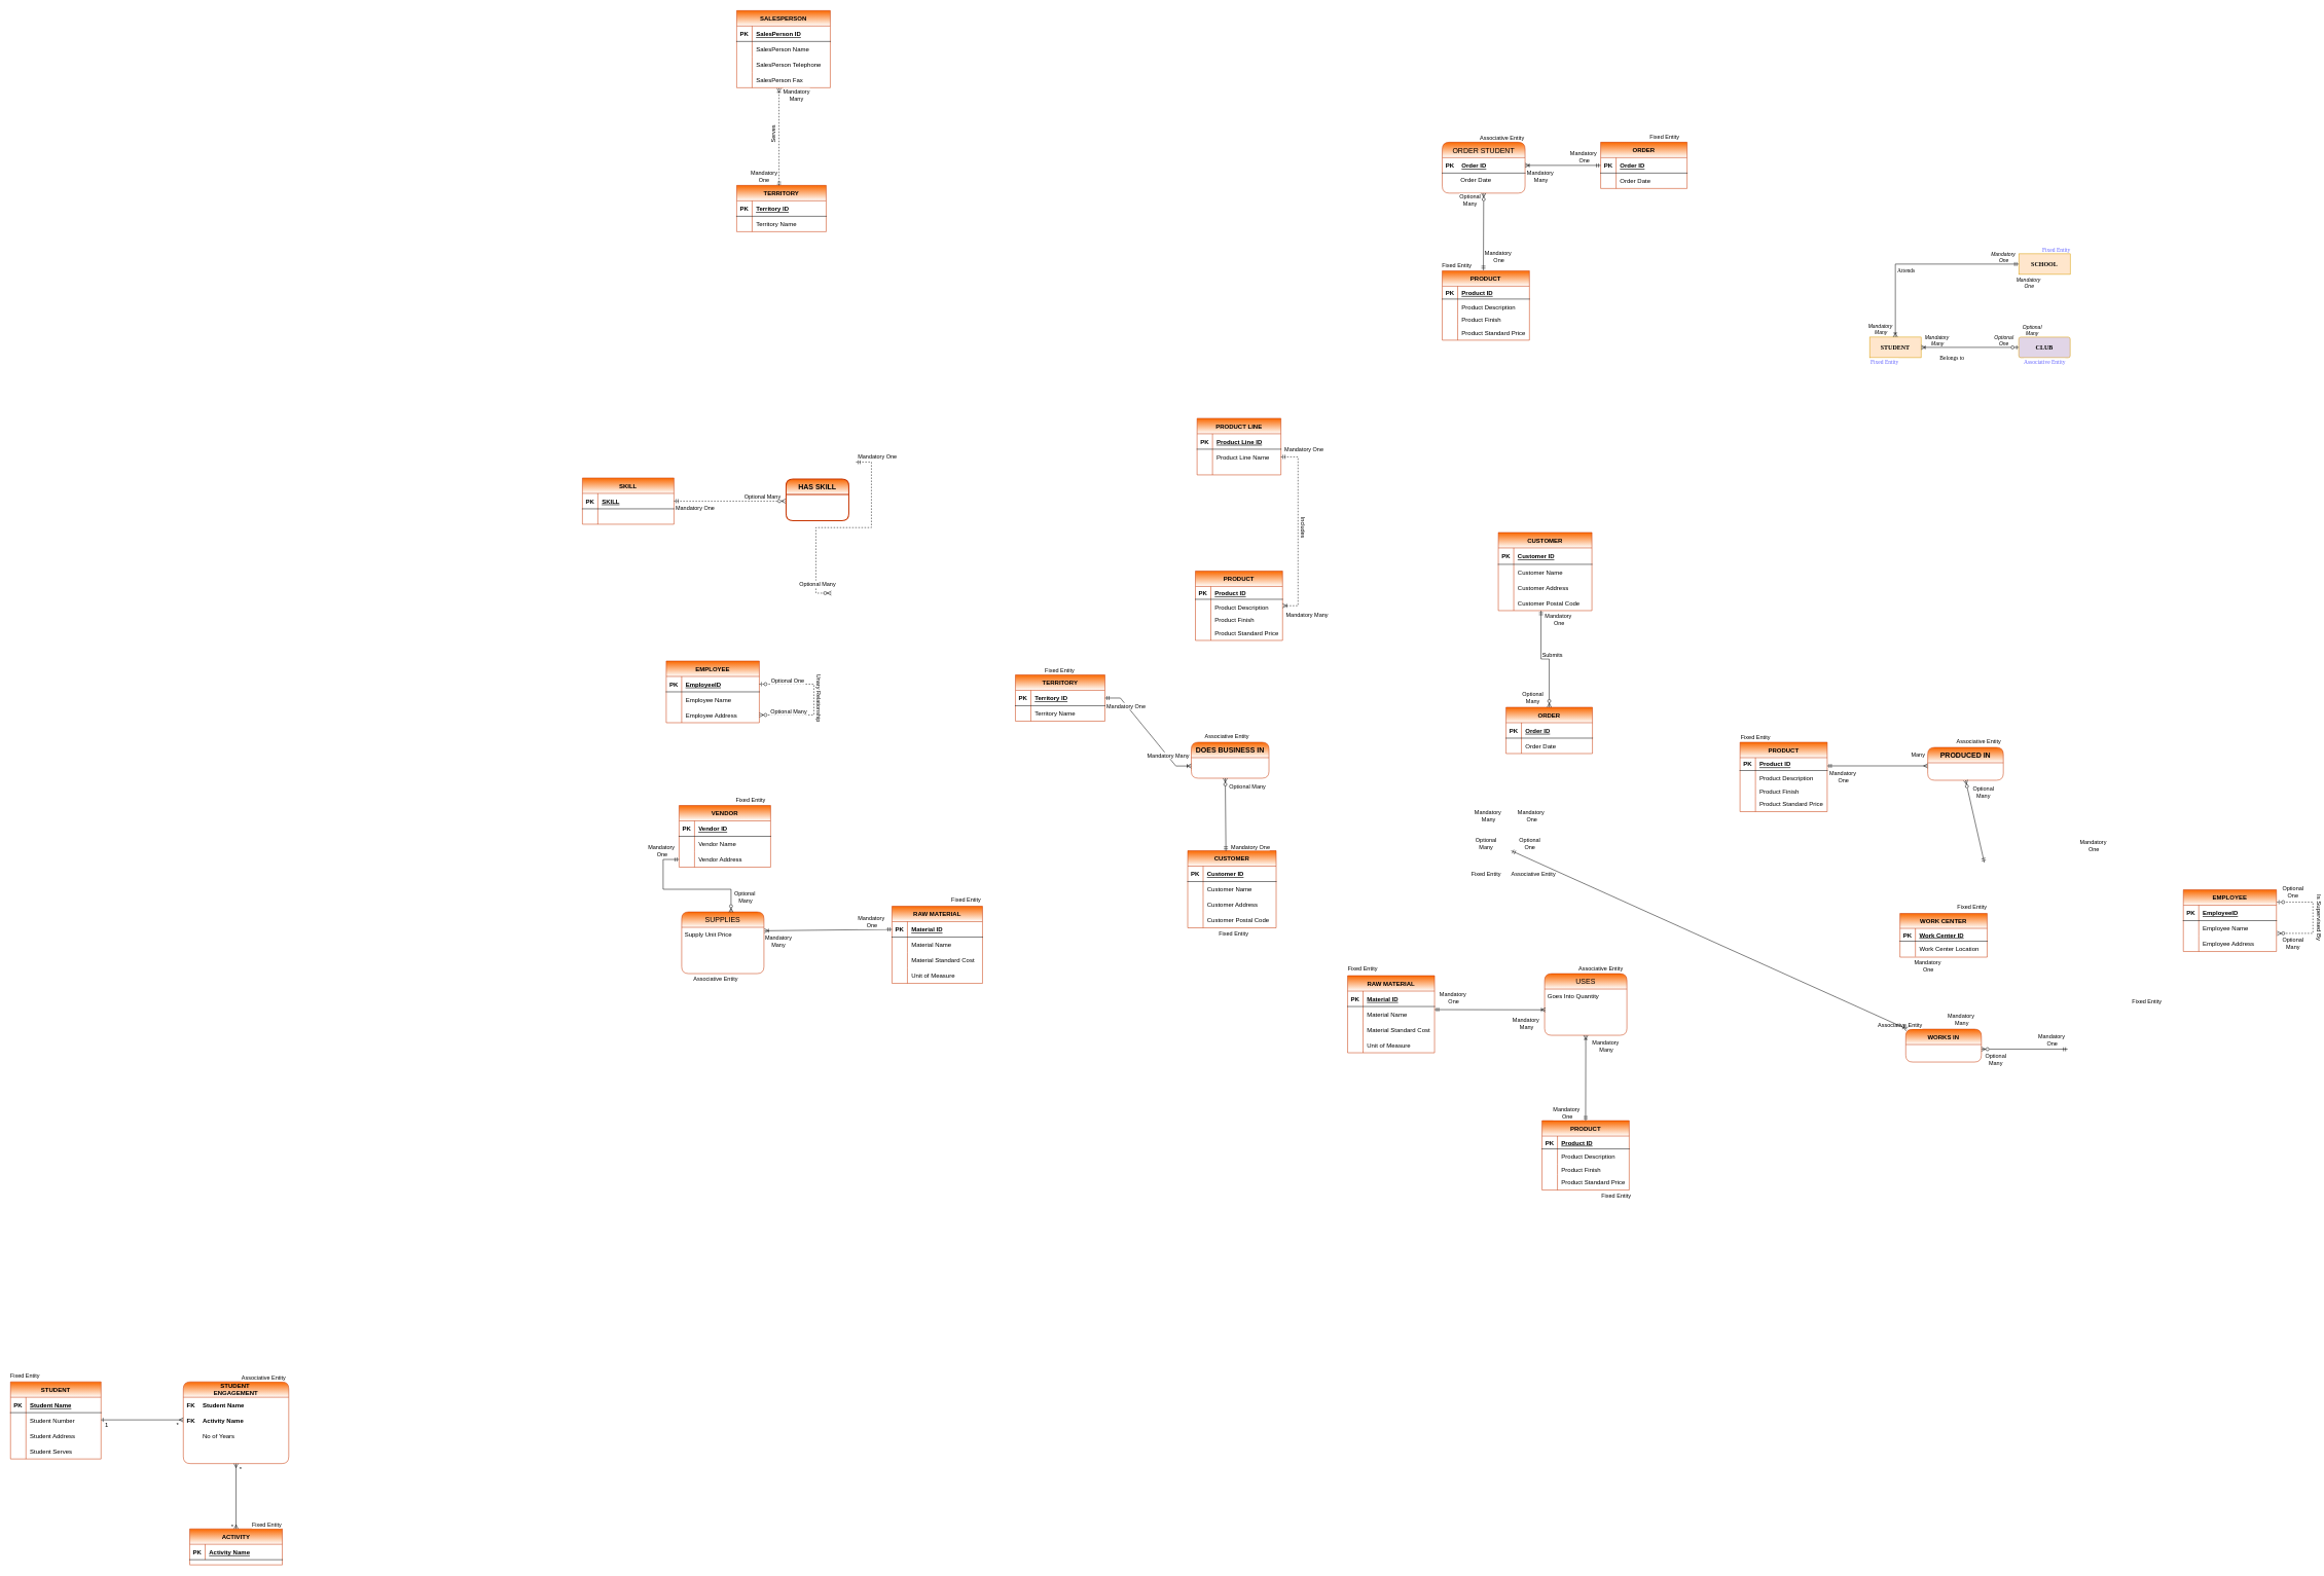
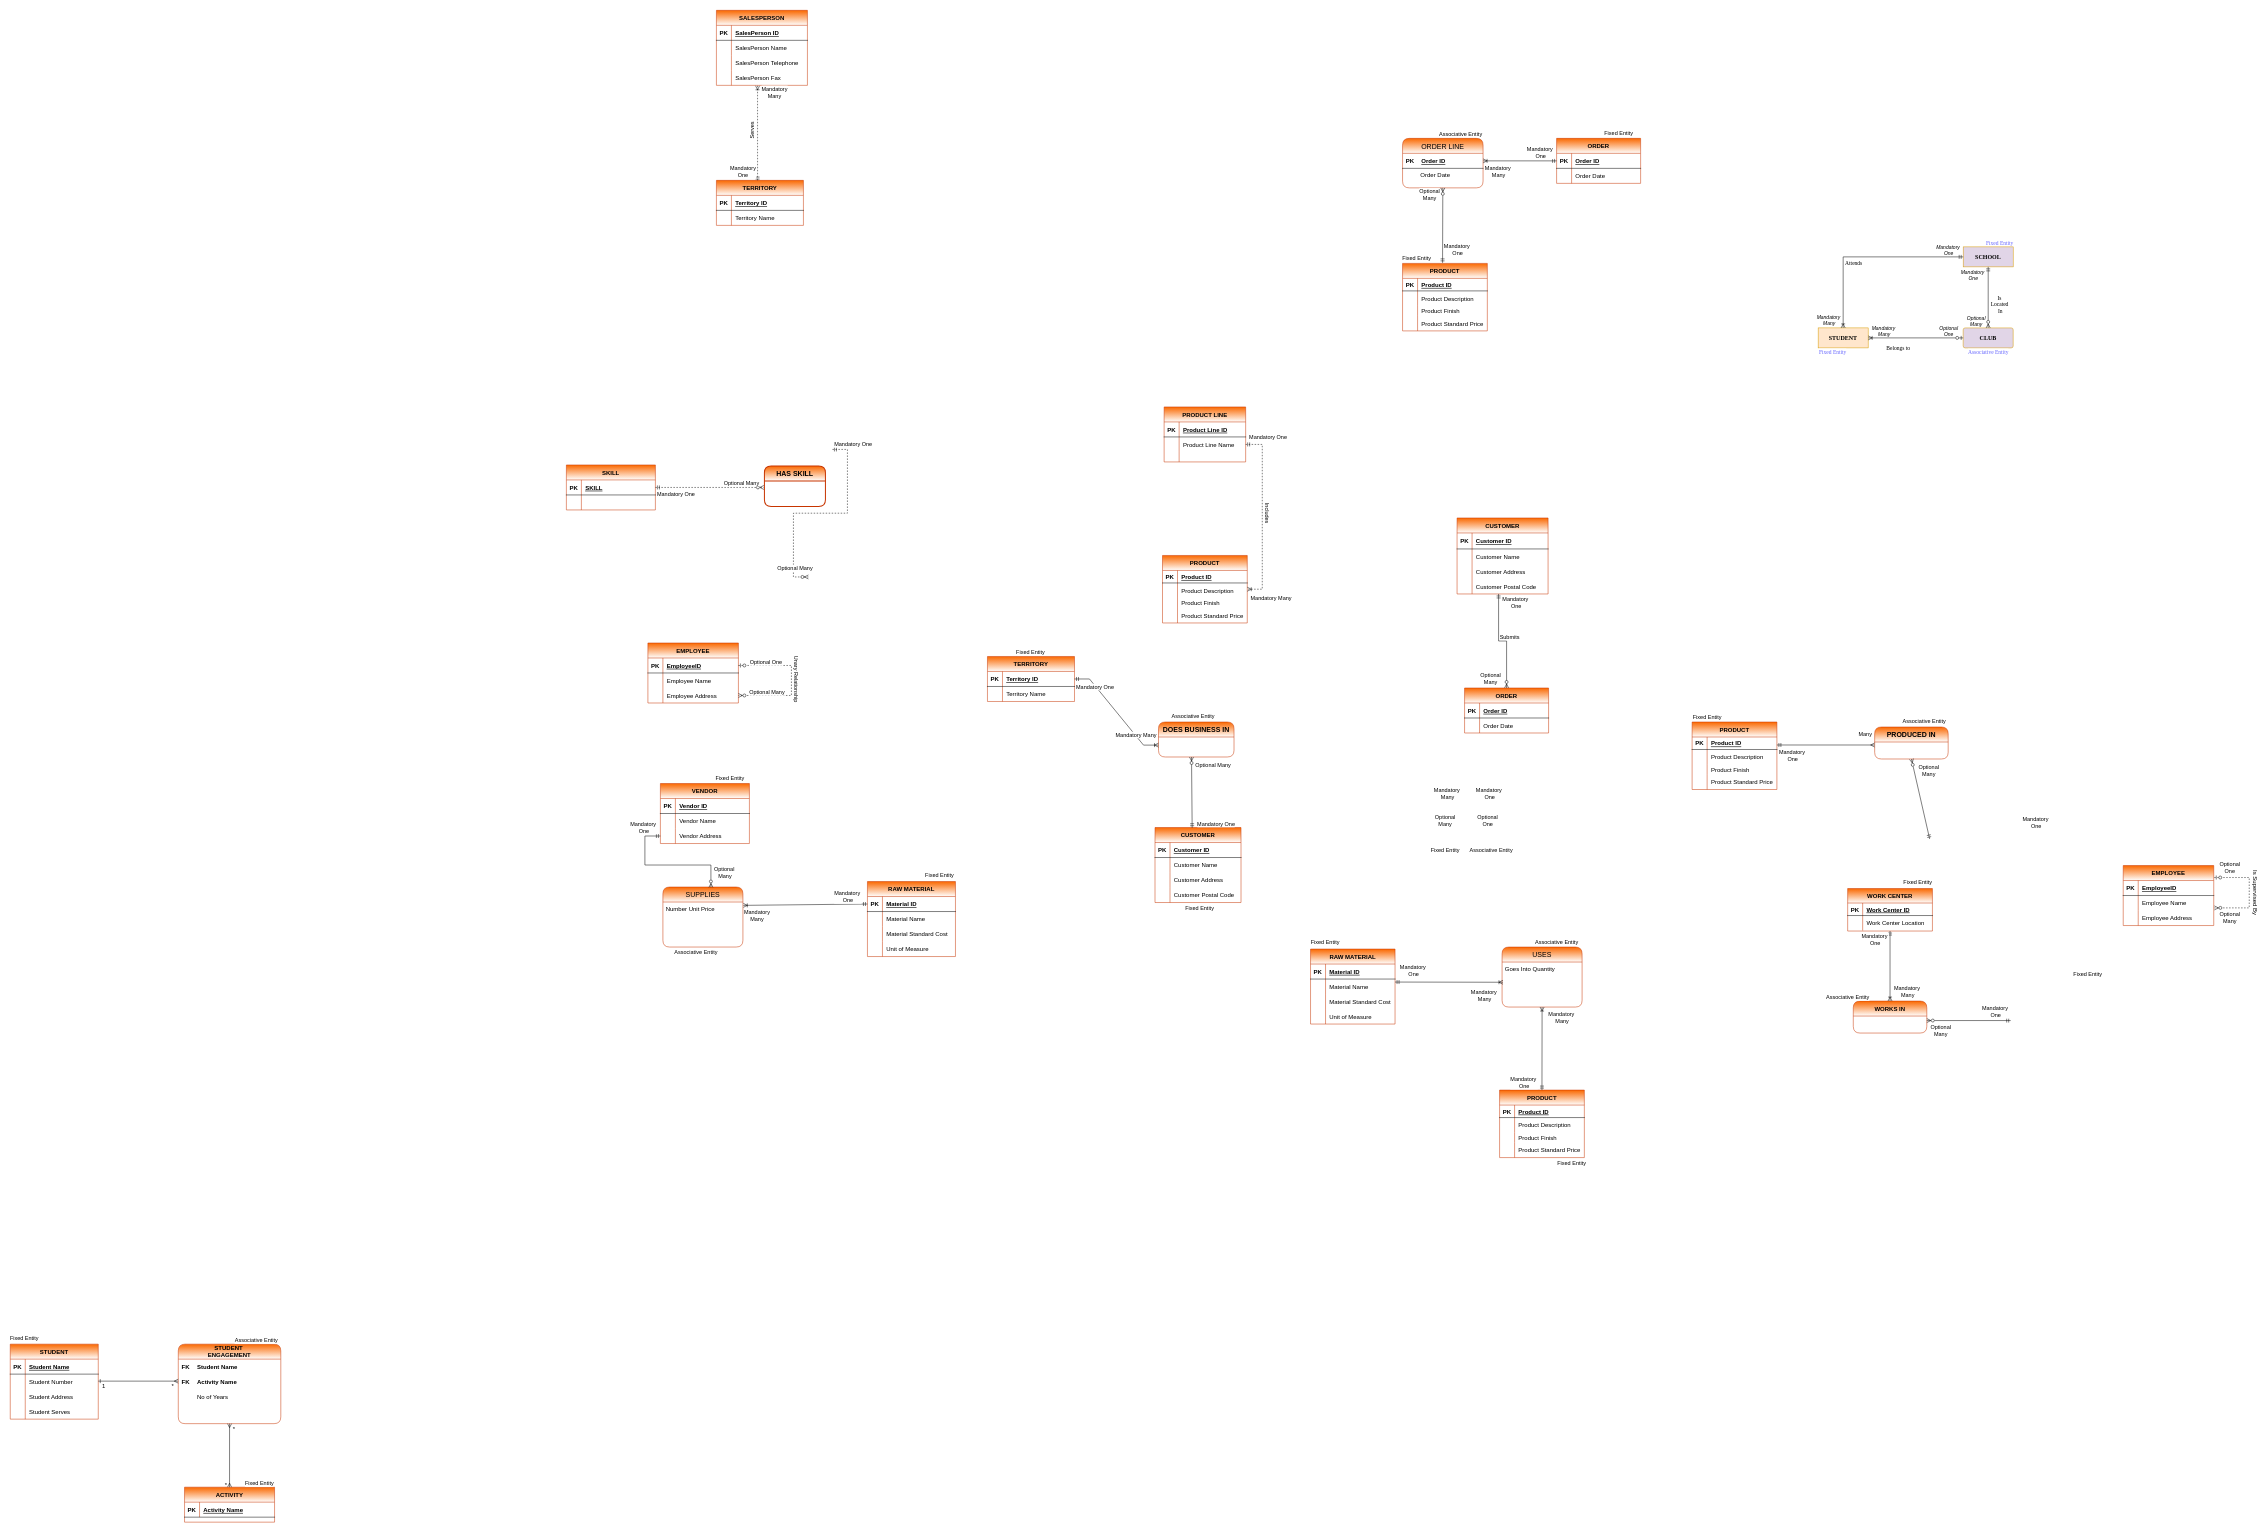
- <mxCell id="152" value="ORDER STUDENT" style="swimlane;childLayout=stackLayout;horizontal=1;startSize=30;horizontalStack=0;rounded=1;fontSize=14;fontStyle=0;strokeWidth=1;resizeParent=0;resizeLast=1;shadow=0;dashed=0;align=center;fillColor=#fa6800;gradientDirection=south;fontColor=#000000;strokeColor=#C73500;gradientColor=#ffffff;" parent="1" vertex="1"><mxGeometry x="2804" y="276" width="161" height="99" as="geometry" /></mxCell>
+ <mxCell id="152" value="ORDER LINE" style="swimlane;childLayout=stackLayout;horizontal=1;startSize=30;horizontalStack=0;rounded=1;fontSize=14;fontStyle=0;strokeWidth=1;resizeParent=0;resizeLast=1;shadow=0;dashed=0;align=center;fillColor=#fa6800;gradientDirection=south;fontColor=#000000;strokeColor=#C73500;gradientColor=#ffffff;" parent="1" vertex="1"><mxGeometry x="2804" y="276" width="161" height="99" as="geometry" /></mxCell>
- <mxCell id="345" value="SCHOOL" style="whiteSpace=wrap;html=1;align=center;fillColor=#ffe6cc;strokeColor=#d79b00;fontFamily=Georgia;fontStyle=1" vertex="1" parent="1"><mxGeometry x="3925" y="493" width="100" height="40" as="geometry" /></mxCell>
+ <mxCell id="345" value="SCHOOL" style="whiteSpace=wrap;html=1;align=center;fillColor=#e1d5e7;strokeColor=#d79b00;fontFamily=Georgia;fontStyle=1;" vertex="1" parent="1"><mxGeometry x="3925" y="493" width="100" height="40" as="geometry" /></mxCell>
+ <mxCell id="351" value="" style="endArrow=ERmandOne;html=1;rounded=0;entryX=0.5;entryY=1;entryDx=0;entryDy=0;startArrow=ERzeroToMany;startFill=0;endFill=0;" edge="1" parent="1" source="346" target="345"><mxGeometry width="50" height="50" relative="1" as="geometry"><mxPoint x="3930" y="824" as="sourcePoint" /><mxPoint x="3980" y="774" as="targetPoint" /></mxGeometry></mxCell>
+ <mxCell id="352" value="Is&amp;nbsp;&lt;br style=&quot;font-size: 11px;&quot;&gt;Located&amp;nbsp;&lt;br style=&quot;font-size: 11px;&quot;&gt;In" style="edgeLabel;html=1;align=center;verticalAlign=middle;resizable=0;points=[];fontFamily=Georgia;fontSize=11;" vertex="1" connectable="0" parent="351"><mxGeometry x="0.165" relative="1" as="geometry"><mxPoint x="23" y="23" as="offset" /></mxGeometry></mxCell>
- <mxCell id="118" value="Supply Unit Price" style="align=left;strokeColor=none;fillColor=none;spacingLeft=4;fontSize=12;verticalAlign=top;resizable=0;rotatable=0;part=1;" parent="117" vertex="1"><mxGeometry y="30" width="160" height="90" as="geometry" /></mxCell>
+ <mxCell id="118" value="Number Unit Price" style="align=left;strokeColor=none;fillColor=none;spacingLeft=4;fontSize=12;verticalAlign=top;resizable=0;rotatable=0;part=1;" parent="117" vertex="1"><mxGeometry y="30" width="160" height="90" as="geometry" /></mxCell>
- <mxCell id="299" value="" style="endArrow=ERmandOne;html=1;rounded=0;fontSize=12;strokeWidth=1;elbow=vertical;jumpStyle=line;startArrow=ERoneToMany;startFill=0;endFill=0;sourcePerimeterSpacing=0;" parent="1" source="297" target="283" edge="1"><mxGeometry relative="1" as="geometry"><mxPoint x="3915" y="1902" as="sourcePoint" /><mxPoint x="3755" y="1902" as="targetPoint" /></mxGeometry></mxCell>
+ <mxCell id="299" value="" style="endArrow=ERmandOne;html=1;rounded=0;fontSize=12;strokeWidth=1;elbow=vertical;jumpStyle=line;startArrow=ERoneToMany;startFill=0;endFill=0;entryX=0.5;entryY=1;entryDx=0;entryDy=0;sourcePerimeterSpacing=0;" parent="1" source="297" target="265" edge="1"><mxGeometry relative="1" as="geometry"><mxPoint x="3915" y="1902" as="sourcePoint" /><mxPoint x="3755" y="1902" as="targetPoint" /></mxGeometry></mxCell>
